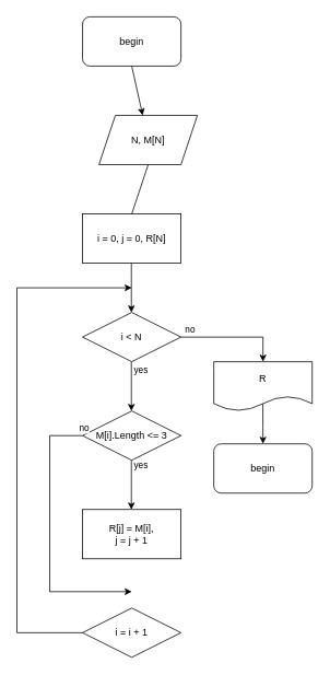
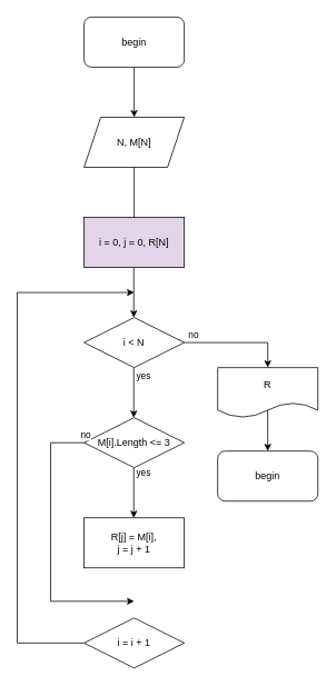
- <mxCell id="4" value="N, M[N]" style="shape=parallelogram;perimeter=parallelogramPerimeter;whiteSpace=wrap;html=1;fixedSize=1;" vertex="1" parent="1"><mxGeometry x="120" y="140" width="120" height="60" as="geometry" /></mxCell>
+ <mxCell id="4" value="N, M[N]" style="shape=parallelogram;perimeter=parallelogramPerimeter;whiteSpace=wrap;html=1;fixedSize=1;" vertex="1" parent="1"><mxGeometry x="100" y="140" width="120" height="60" as="geometry" /></mxCell>
- <mxCell id="3" value="i = 0, j = 0, R[N]" style="rounded=0;whiteSpace=wrap;html=1;" vertex="1" parent="1"><mxGeometry x="100" y="260" width="120" height="60" as="geometry" /></mxCell>
+ <mxCell id="3" value="i = 0, j = 0, R[N]" style="rounded=0;whiteSpace=wrap;html=1;fillColor=#e1d5e7;" vertex="1" parent="1"><mxGeometry x="100" y="260" width="120" height="60" as="geometry" /></mxCell>
